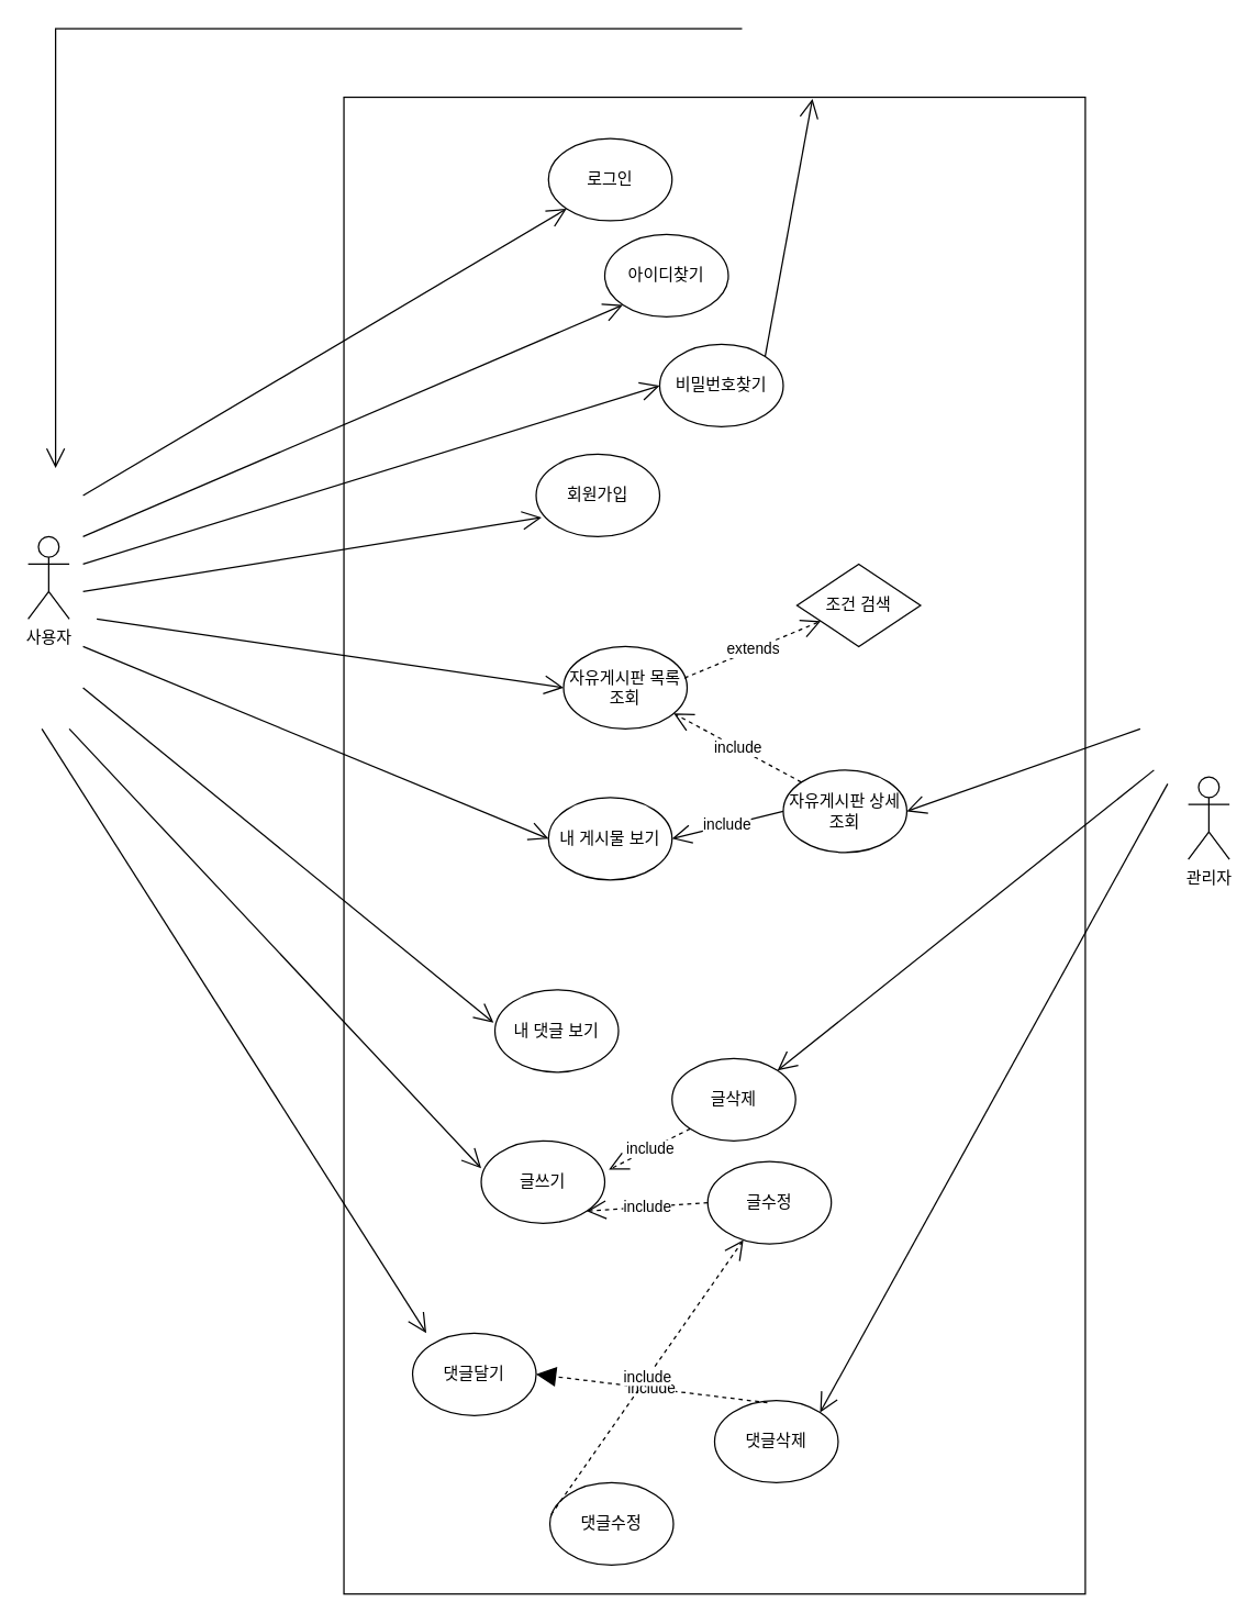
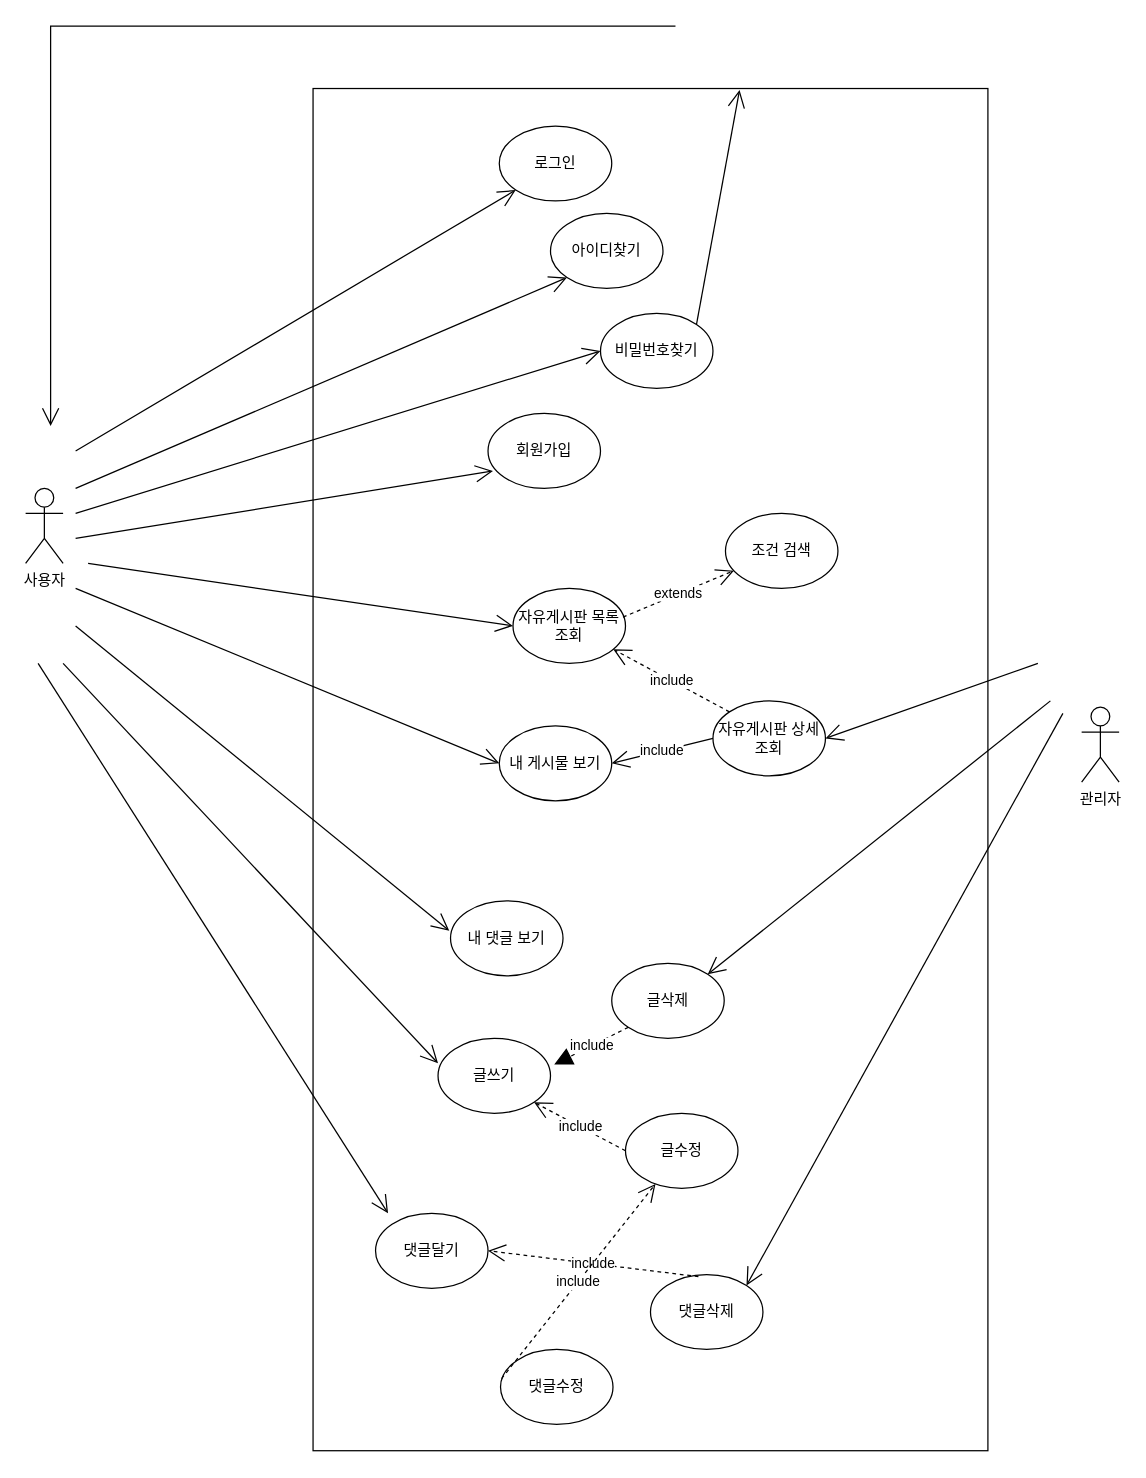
- <mxCell id="28" value="조건 검색" style="rhombus;whiteSpace=wrap;html=1;" vertex="1" parent="1"><mxGeometry x="580" y="410" width="90" height="60" as="geometry" /></mxCell>
+ <mxCell id="28" value="조건 검색" style="ellipse;whiteSpace=wrap;html=1;" vertex="1" parent="1"><mxGeometry x="580" y="410" width="90" height="60" as="geometry" /></mxCell>
- <mxCell id="35" value="include" style="endArrow=open;endSize=12;dashed=1;html=1;rounded=0;exitX=0;exitY=1;exitDx=0;exitDy=0;entryX=1.033;entryY=0.35;entryDx=0;entryDy=0;entryPerimeter=0;" edge="1" parent="1" source="34" target="32"><mxGeometry width="160" relative="1" as="geometry"><mxPoint x="500.81" y="1093.34" as="sourcePoint" /><mxPoint x="386.82" y="1031.213" as="targetPoint" /></mxGeometry></mxCell>
+ <mxCell id="35" value="include" style="endArrow=block;endSize=12;dashed=1;html=1;rounded=0;exitX=0;exitY=1;exitDx=0;exitDy=0;entryX=1.033;entryY=0.35;entryDx=0;entryDy=0;entryPerimeter=0;" edge="1" parent="1" source="34" target="32"><mxGeometry width="160" relative="1" as="geometry"><mxPoint x="500.81" y="1093.34" as="sourcePoint" /><mxPoint x="386.82" y="1031.213" as="targetPoint" /></mxGeometry></mxCell>
- <mxCell id="33" value="글수정" style="ellipse;whiteSpace=wrap;html=1;" vertex="1" parent="1"><mxGeometry x="515" y="845" width="90" height="60" as="geometry" /></mxCell>
+ <mxCell id="33" value="글수정" style="ellipse;whiteSpace=wrap;html=1;" vertex="1" parent="1"><mxGeometry x="500" y="890" width="90" height="60" as="geometry" /></mxCell>
- <mxCell id="26" value="include" style="endArrow=block;endSize=12;dashed=1;html=1;rounded=0;exitX=0.426;exitY=0.028;exitDx=0;exitDy=0;entryX=1;entryY=0.5;entryDx=0;entryDy=0;exitPerimeter=0;" edge="1" parent="1" source="12" target="10"><mxGeometry width="160" relative="1" as="geometry"><mxPoint x="605.02" y="625.86" as="sourcePoint" /><mxPoint x="460" y="753.34" as="targetPoint" /></mxGeometry></mxCell>
+ <mxCell id="26" value="include" style="endArrow=open;endSize=12;dashed=1;html=1;rounded=0;exitX=0.426;exitY=0.028;exitDx=0;exitDy=0;entryX=1;entryY=0.5;entryDx=0;entryDy=0;exitPerimeter=0;" edge="1" parent="1" source="12" target="10"><mxGeometry width="160" relative="1" as="geometry"><mxPoint x="605.02" y="625.86" as="sourcePoint" /><mxPoint x="460" y="753.34" as="targetPoint" /></mxGeometry></mxCell>
